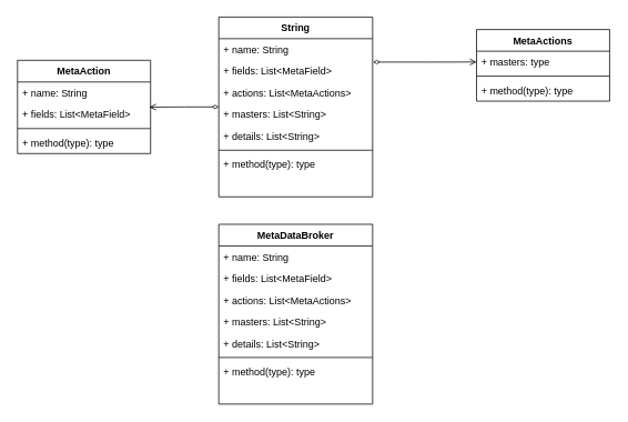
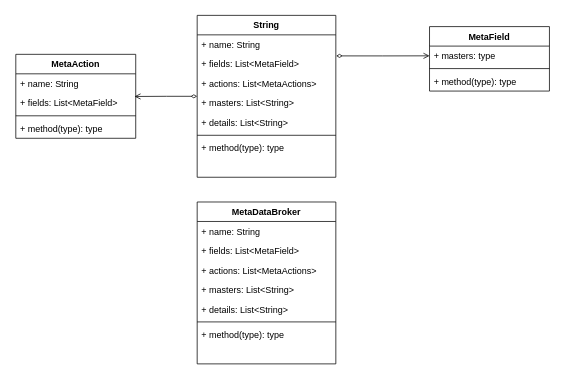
- <mxCell id="12" value="MetaActions" style="swimlane;fontStyle=1;align=center;verticalAlign=top;childLayout=stackLayout;horizontal=1;startSize=26;horizontalStack=0;resizeParent=1;resizeParentMax=0;resizeLast=0;collapsible=1;marginBottom=0;" vertex="1" parent="1"><mxGeometry x="572" y="35" width="160" height="86" as="geometry" /></mxCell>
+ <mxCell id="12" value="MetaField" style="swimlane;fontStyle=1;align=center;verticalAlign=top;childLayout=stackLayout;horizontal=1;startSize=26;horizontalStack=0;resizeParent=1;resizeParentMax=0;resizeLast=0;collapsible=1;marginBottom=0;" vertex="1" parent="1"><mxGeometry x="572" y="35" width="160" height="86" as="geometry" /></mxCell>
